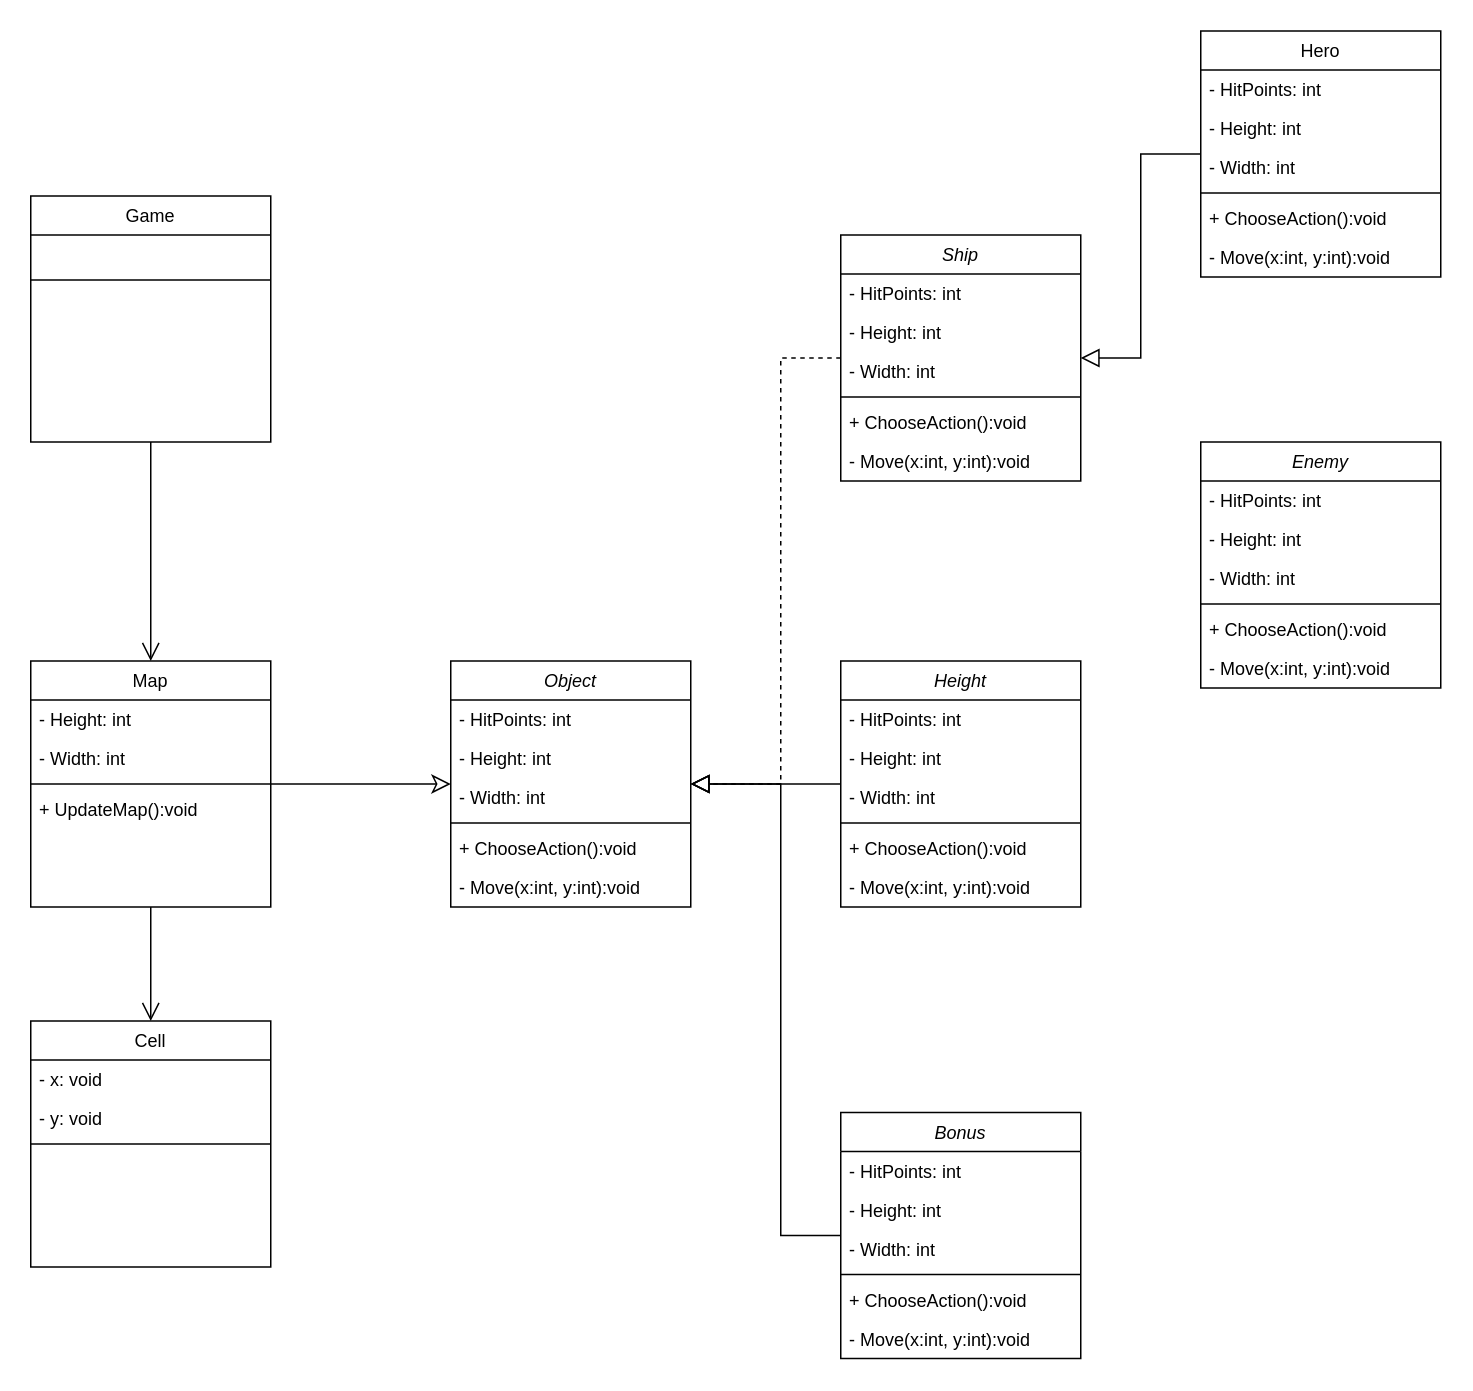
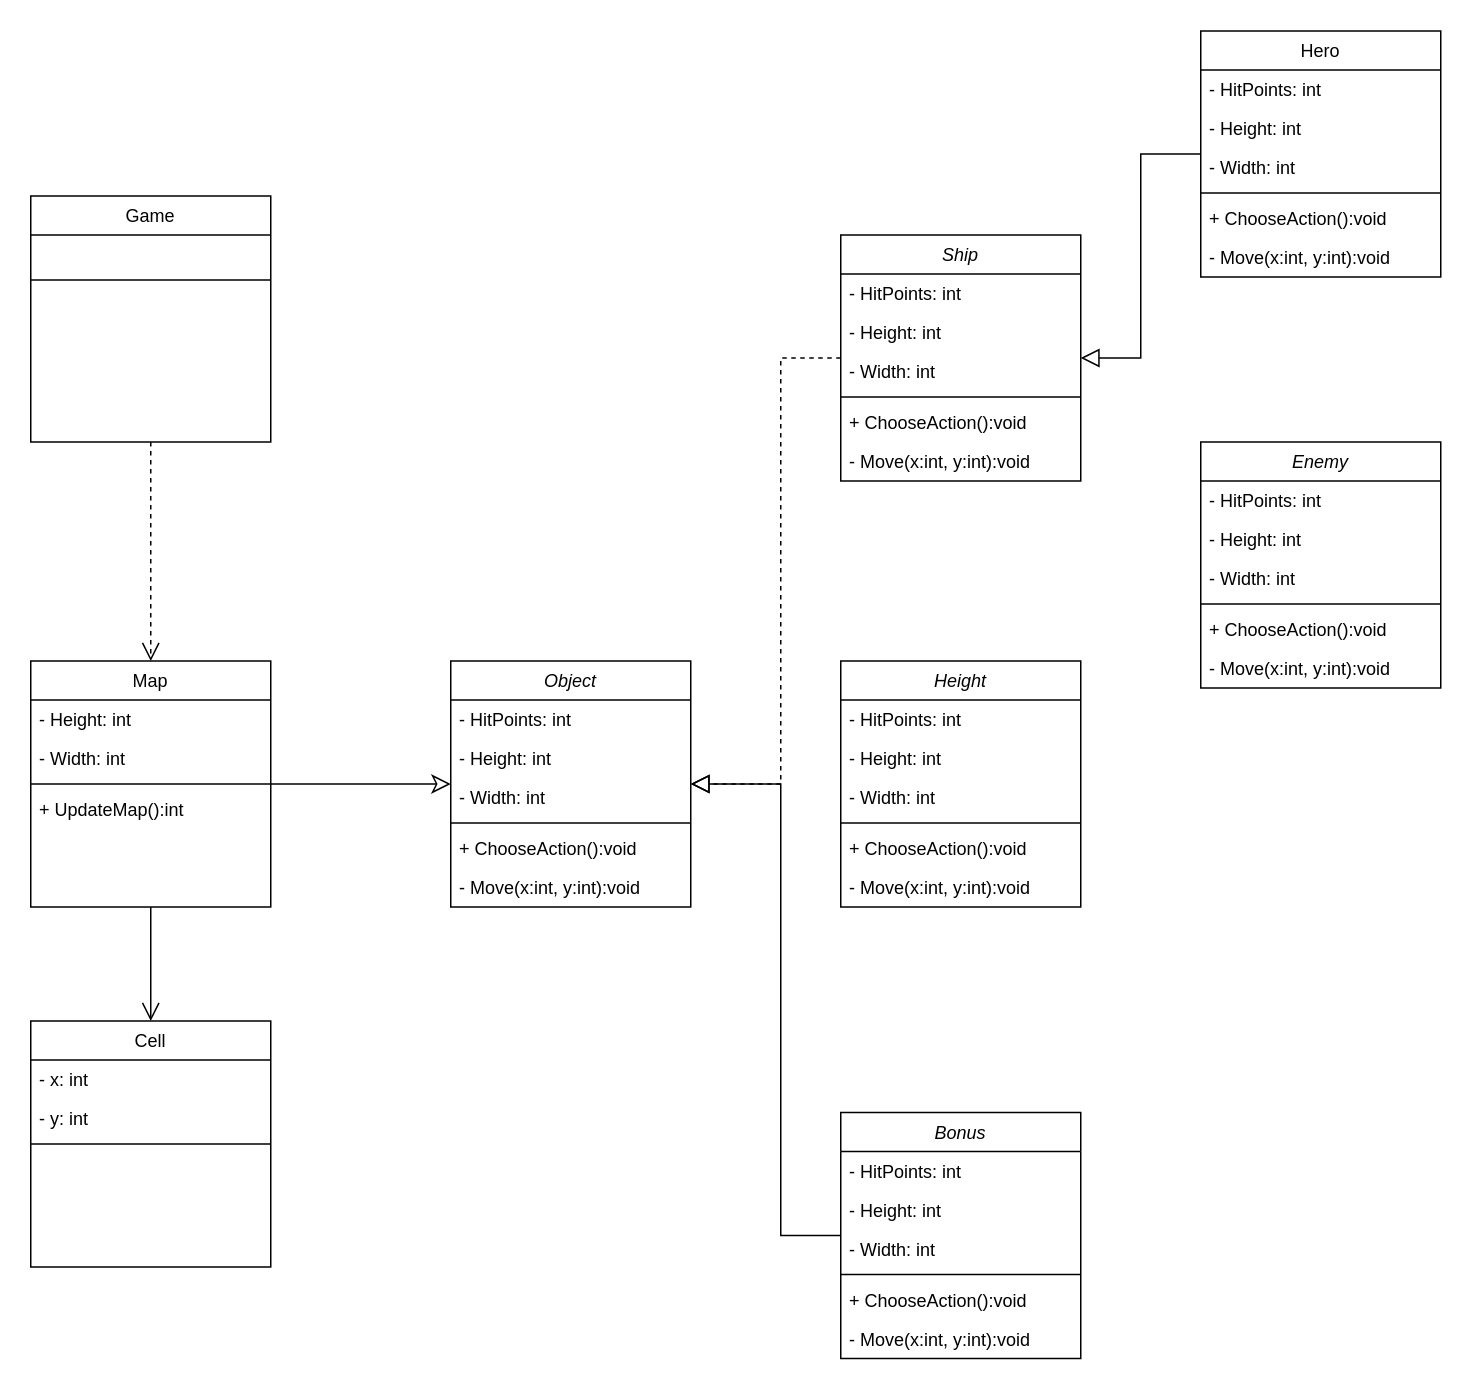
- <mxCell id="16" style="edgeStyle=orthogonalEdgeStyle;rounded=0;orthogonalLoop=1;jettySize=auto;html=1;endArrow=open;endFill=0;endSize=10;" edge="1" parent="1" source="17" target="11"><mxGeometry relative="1" as="geometry" /></mxCell>
+ <mxCell id="16" style="edgeStyle=orthogonalEdgeStyle;rounded=0;orthogonalLoop=1;jettySize=auto;html=1;endArrow=open;endFill=0;endSize=10;dashed=1;" edge="1" parent="1" source="17" target="11"><mxGeometry relative="1" as="geometry" /></mxCell>
- <mxCell id="40" style="edgeStyle=orthogonalEdgeStyle;rounded=0;orthogonalLoop=1;jettySize=auto;html=1;endArrow=block;endFill=0;endSize=10;" edge="1" parent="1" source="41" target="2"><mxGeometry relative="1" as="geometry" /></mxCell>
- <mxCell id="15" value="+ UpdateMap():void " style="text;align=left;verticalAlign=top;spacingLeft=4;spacingRight=4;overflow=hidden;rotatable=0;points=[[0,0.5],[1,0.5]];portConstraint=eastwest;" vertex="1" parent="11"><mxGeometry y="86" width="160" height="26" as="geometry" /></mxCell>
+ <mxCell id="15" value="+ UpdateMap():int " style="text;align=left;verticalAlign=top;spacingLeft=4;spacingRight=4;overflow=hidden;rotatable=0;points=[[0,0.5],[1,0.5]];portConstraint=eastwest;" vertex="1" parent="11"><mxGeometry y="86" width="160" height="26" as="geometry" /></mxCell>
- <mxCell id="21" value="- x: void" style="text;align=left;verticalAlign=top;spacingLeft=4;spacingRight=4;overflow=hidden;rotatable=0;points=[[0,0.5],[1,0.5]];portConstraint=eastwest;rounded=0;shadow=0;html=0;" vertex="1" parent="20"><mxGeometry y="26" width="160" height="26" as="geometry" /></mxCell>
+ <mxCell id="21" value="- x: int" style="text;align=left;verticalAlign=top;spacingLeft=4;spacingRight=4;overflow=hidden;rotatable=0;points=[[0,0.5],[1,0.5]];portConstraint=eastwest;rounded=0;shadow=0;html=0;" vertex="1" parent="20"><mxGeometry y="26" width="160" height="26" as="geometry" /></mxCell>
- <mxCell id="22" value="- y: void" style="text;align=left;verticalAlign=top;spacingLeft=4;spacingRight=4;overflow=hidden;rotatable=0;points=[[0,0.5],[1,0.5]];portConstraint=eastwest;rounded=0;shadow=0;html=0;" vertex="1" parent="20"><mxGeometry y="52" width="160" height="26" as="geometry" /></mxCell>
+ <mxCell id="22" value="- y: int" style="text;align=left;verticalAlign=top;spacingLeft=4;spacingRight=4;overflow=hidden;rotatable=0;points=[[0,0.5],[1,0.5]];portConstraint=eastwest;rounded=0;shadow=0;html=0;" vertex="1" parent="20"><mxGeometry y="52" width="160" height="26" as="geometry" /></mxCell>
